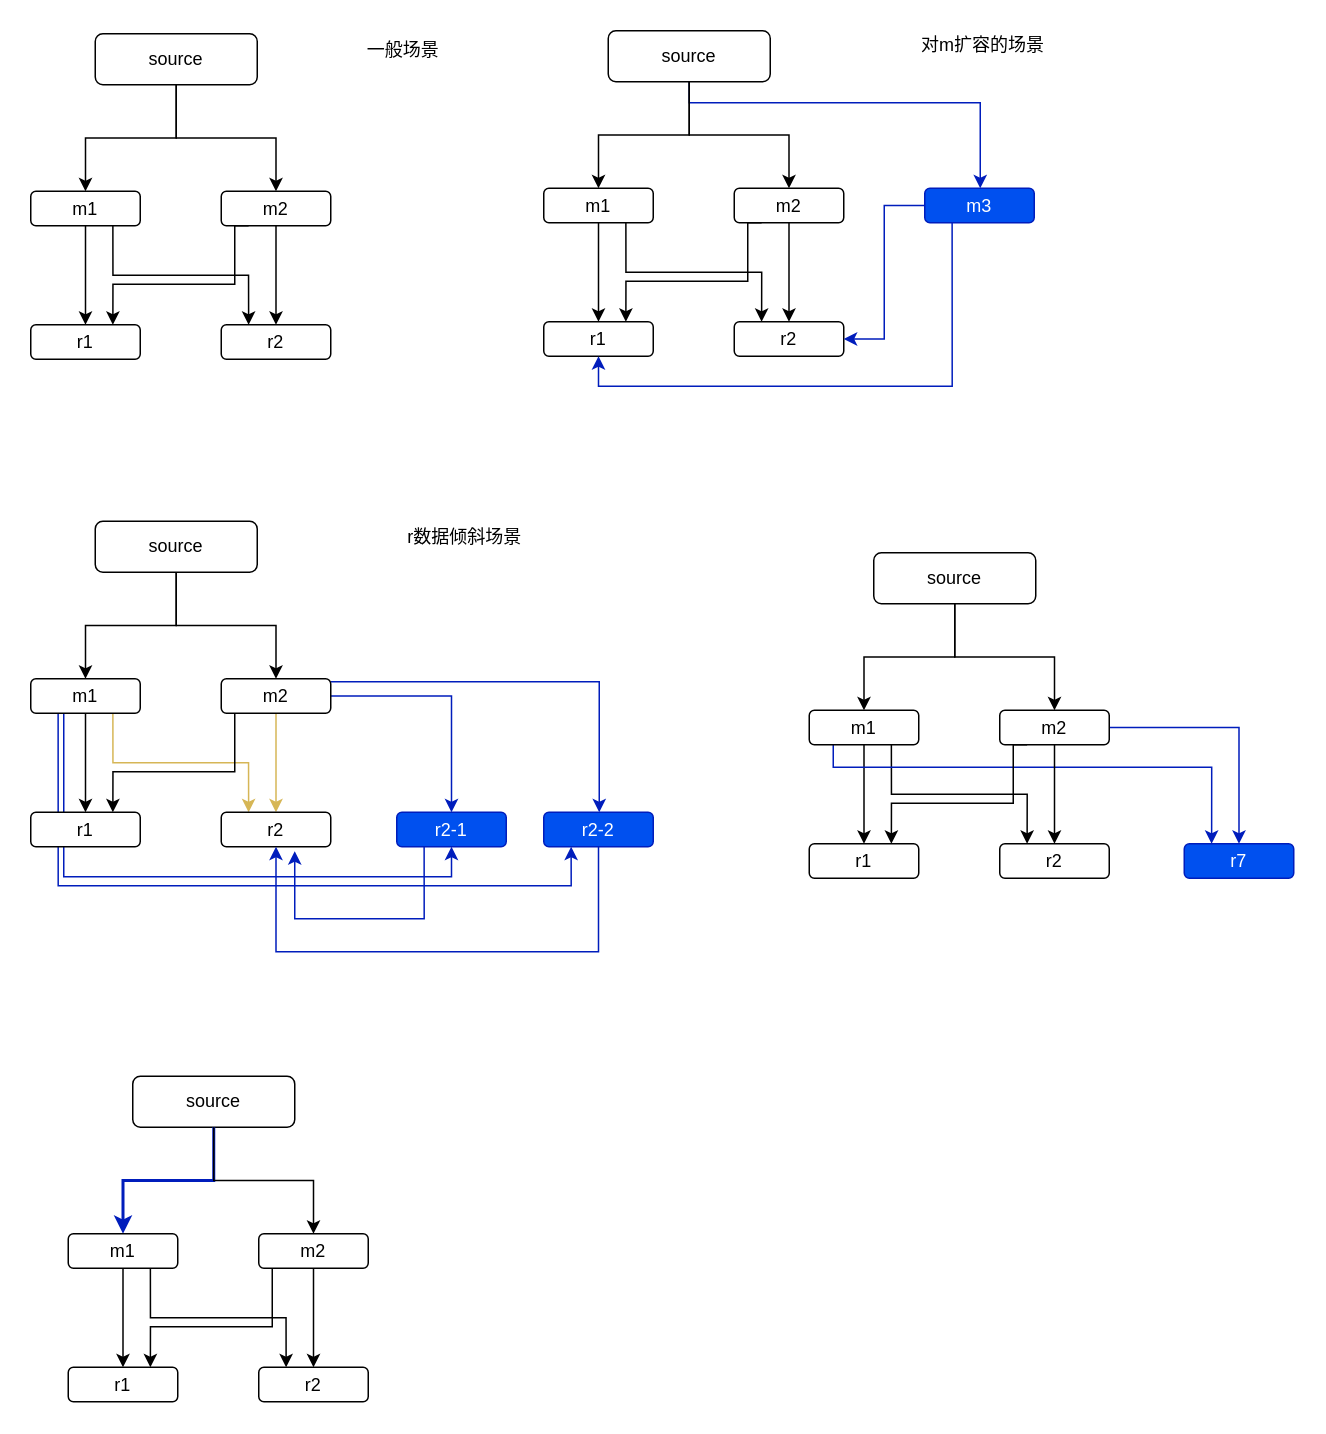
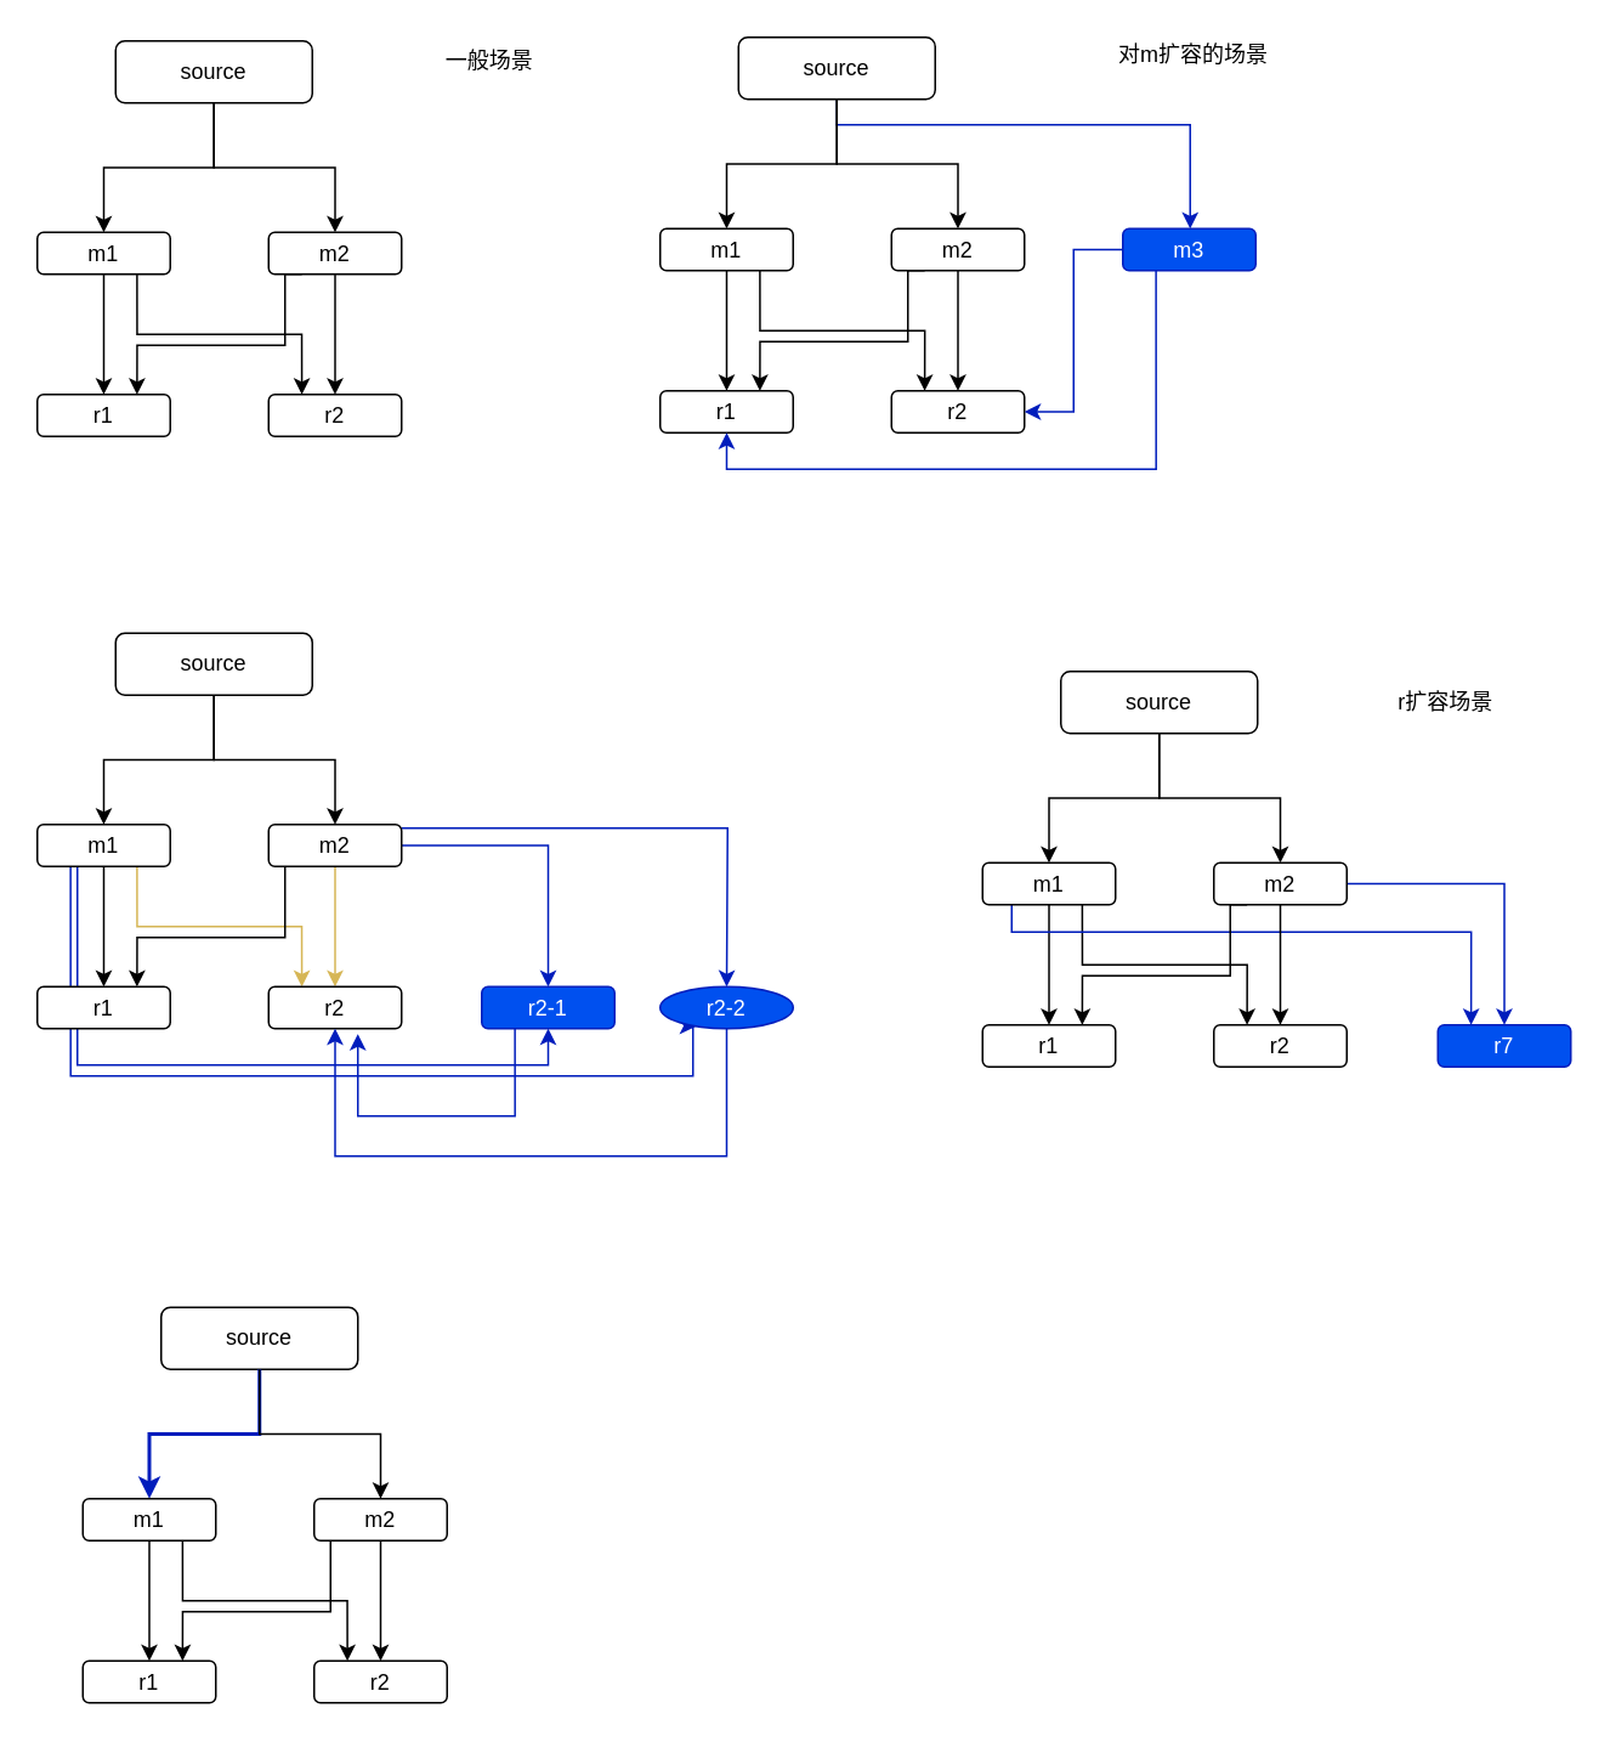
- <mxCell id="74" value="r数据倾斜场景" style="text;html=1;strokeColor=none;fillColor=none;align=center;verticalAlign=middle;whiteSpace=wrap;rounded=0;" vertex="1" parent="1"><mxGeometry x="251" y="348" width="117" height="20" as="geometry" /></mxCell>
+ <mxCell id="75" value="r扩容场景" style="text;html=1;strokeColor=none;fillColor=none;align=center;verticalAlign=middle;whiteSpace=wrap;rounded=0;" vertex="1" parent="1"><mxGeometry x="735" y="375" width="117" height="20" as="geometry" /></mxCell>
- <mxCell id="46" value="r2-2" style="rounded=1;whiteSpace=wrap;html=1;fillColor=#0050ef;strokeColor=#001DBC;fontColor=#ffffff;" vertex="1" parent="1"><mxGeometry x="362" y="541" width="73" height="23" as="geometry" /></mxCell>
+ <mxCell id="46" value="r2-2" style="ellipse;whiteSpace=wrap;html=1;fillColor=#0050ef;strokeColor=#001DBC;fontColor=#ffffff;" vertex="1" parent="1"><mxGeometry x="362" y="541" width="73" height="23" as="geometry" /></mxCell>
